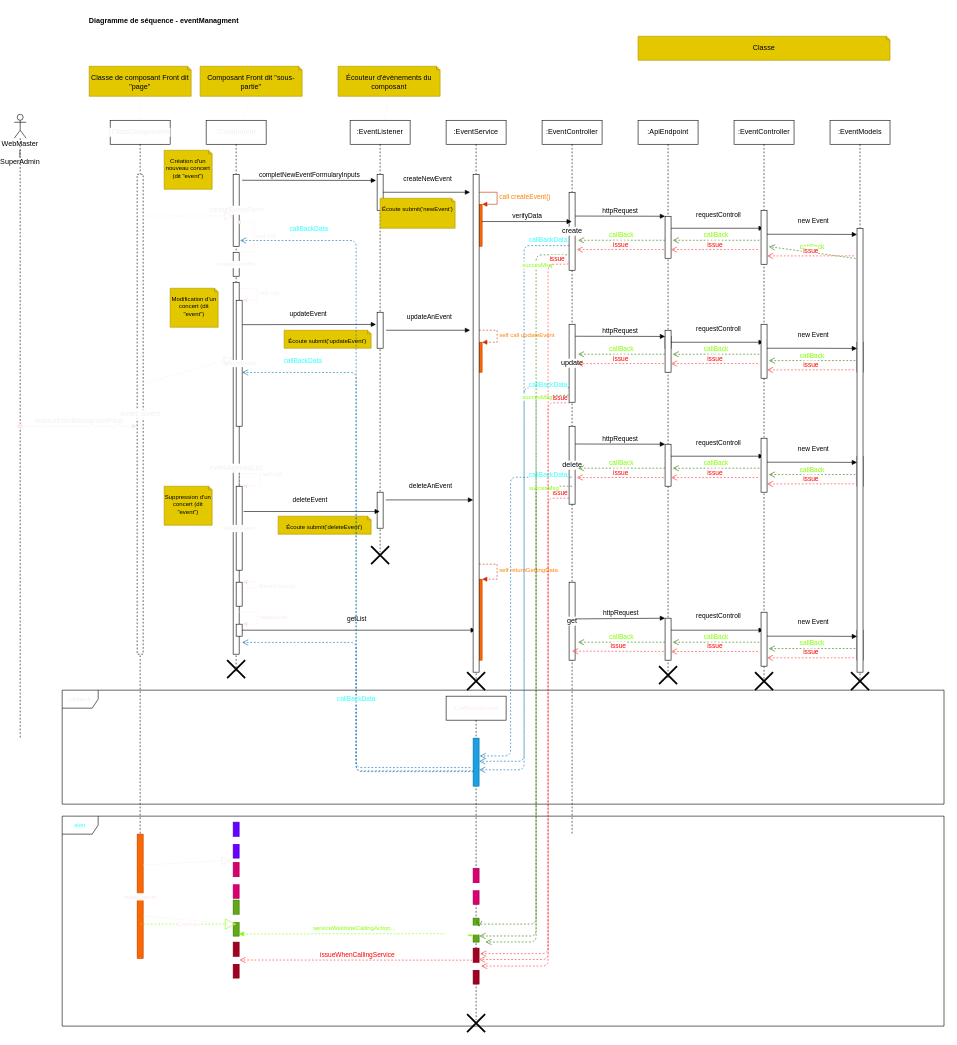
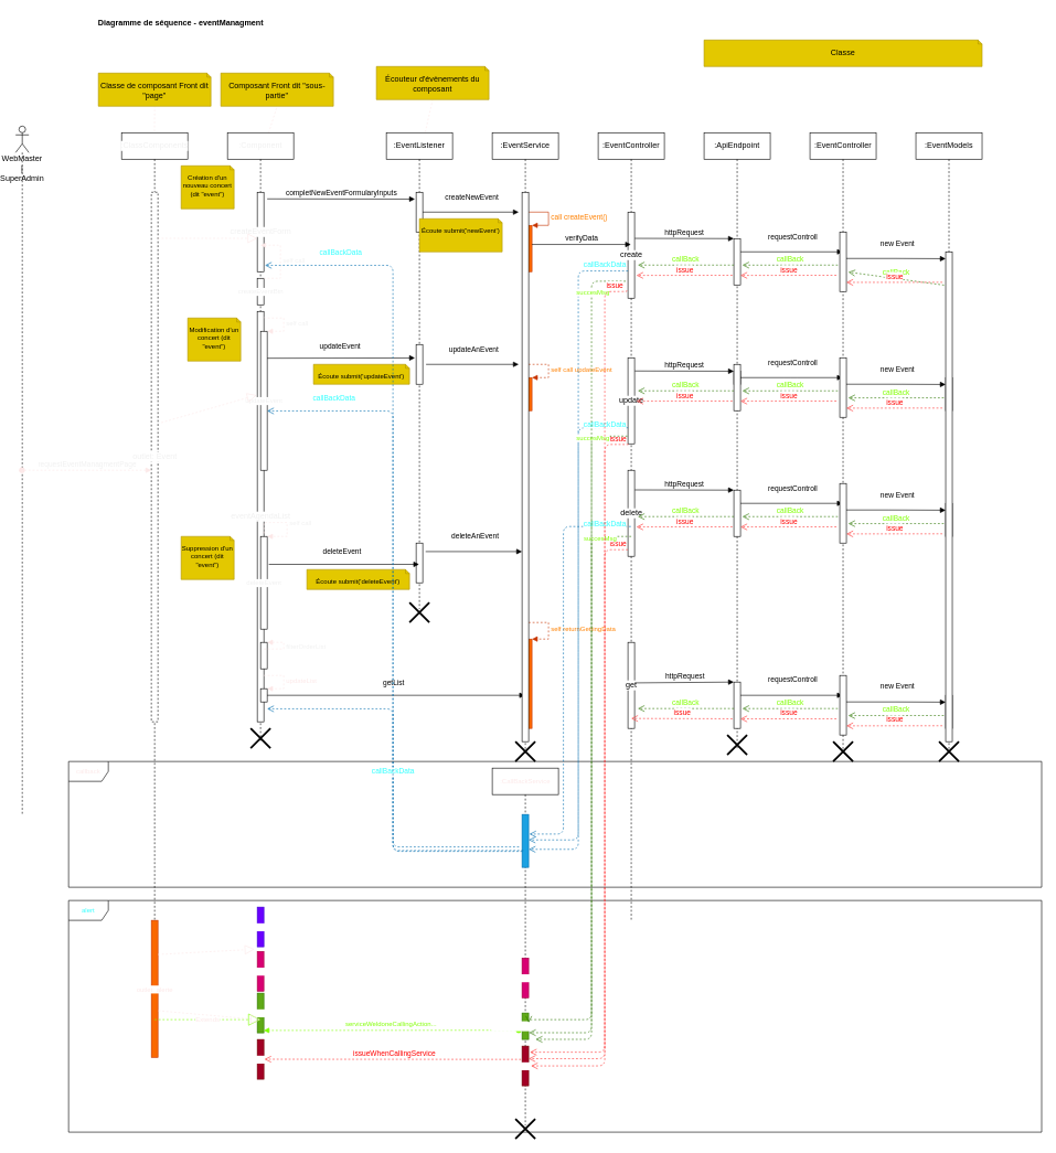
- <mxCell id="116" value="Écouteur d'évènements du composant" style="shape=note2;boundedLbl=1;whiteSpace=wrap;html=1;size=6;verticalAlign=top;align=center;labelBackgroundColor=none;fillColor=#e3c800;fontColor=#000000;strokeColor=#B09500;" vertex="1" parent="1"><mxGeometry x="560" y="110" width="170" height="50" as="geometry" /></mxCell>
+ <mxCell id="116" value="Écouteur d'évènements du composant" style="shape=note2;boundedLbl=1;whiteSpace=wrap;html=1;size=6;verticalAlign=top;align=center;labelBackgroundColor=none;fillColor=#e3c800;fontColor=#000000;strokeColor=#B09500;" vertex="1" parent="1"><mxGeometry x="565" y="100" width="170" height="50" as="geometry" /></mxCell>
